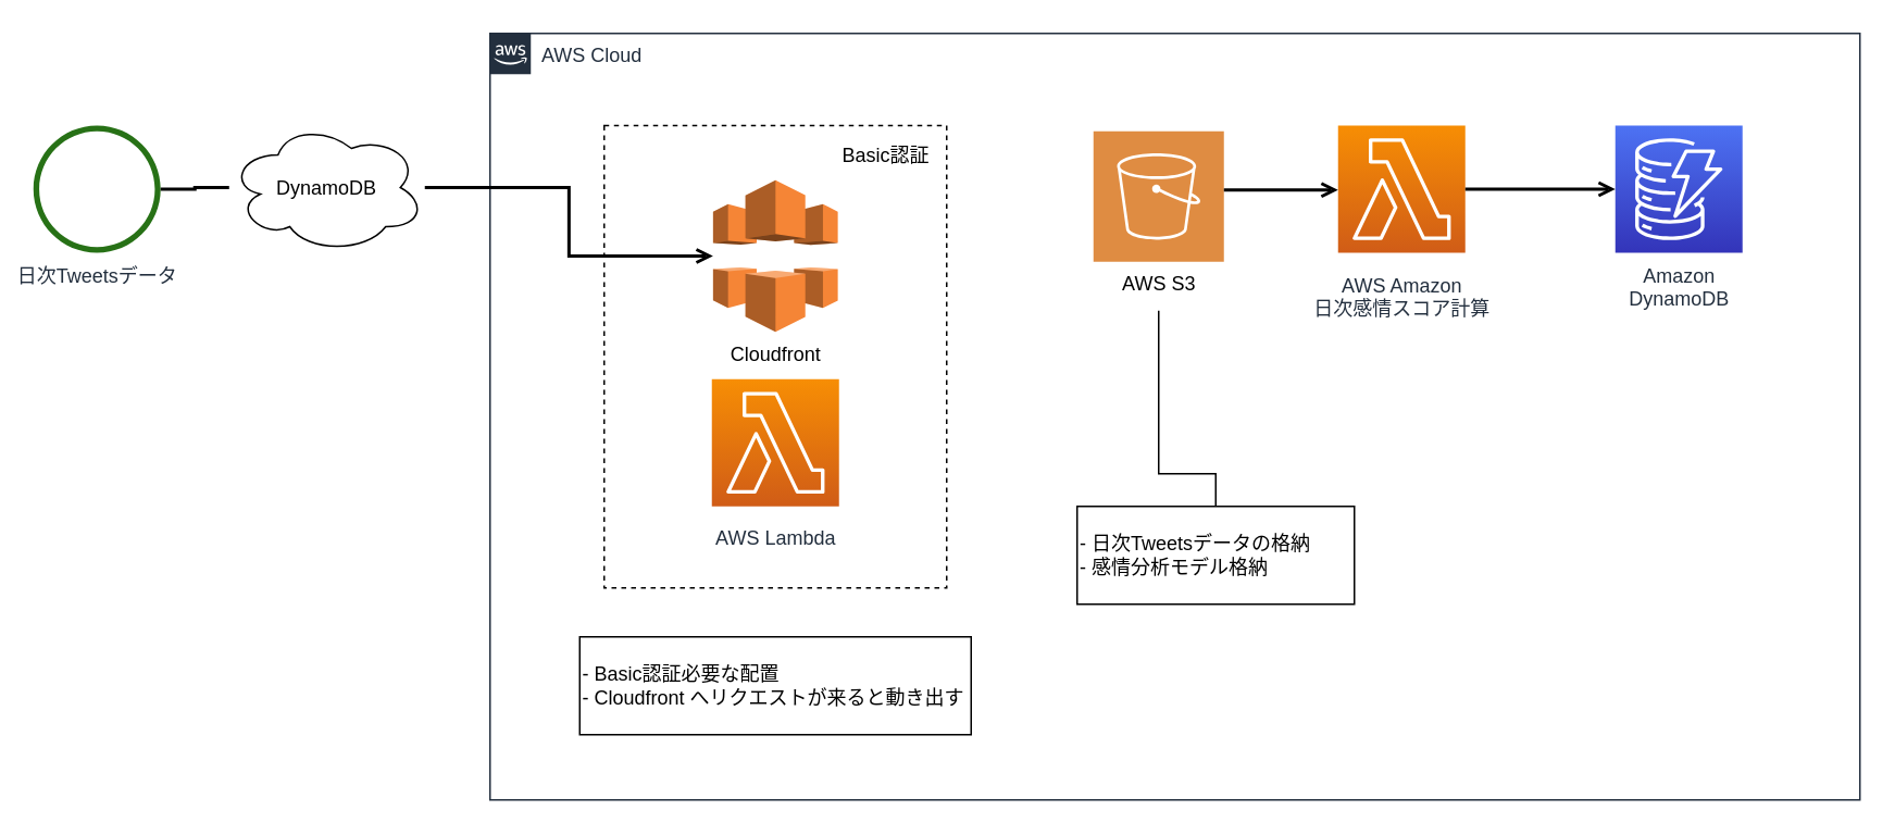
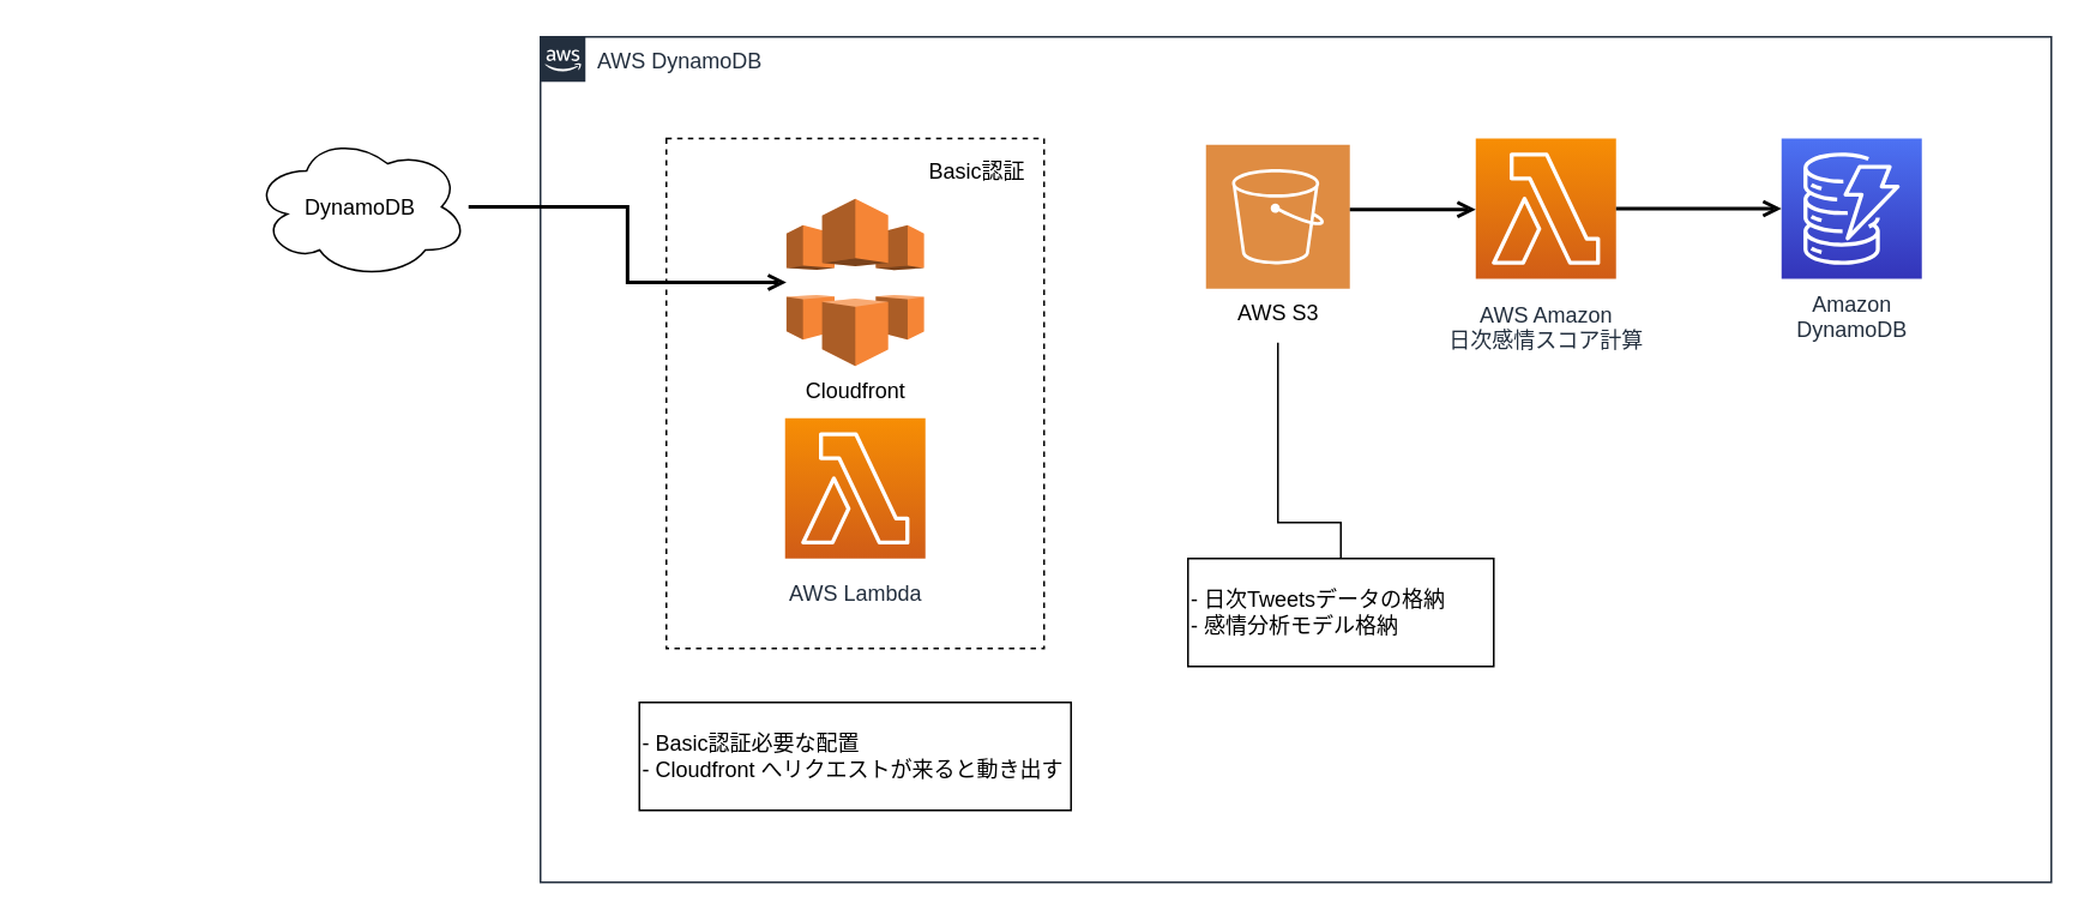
- <mxCell id="2" value="AWS Cloud" style="points=[[0,0],[0.25,0],[0.5,0],[0.75,0],[1,0],[1,0.25],[1,0.5],[1,0.75],[1,1],[0.75,1],[0.5,1],[0.25,1],[0,1],[0,0.75],[0,0.5],[0,0.25]];outlineConnect=0;gradientColor=none;html=1;whiteSpace=wrap;fontSize=12;fontStyle=0;shape=mxgraph.aws4.group;grIcon=mxgraph.aws4.group_aws_cloud_alt;strokeColor=#232F3E;fillColor=none;verticalAlign=top;align=left;spacingLeft=30;fontColor=#232F3E;dashed=0;labelBackgroundColor=#ffffff;container=1;pointerEvents=0;collapsible=0;recursiveResize=0;" parent="1" vertex="1"><mxGeometry x="300" y="20" width="840" height="470" as="geometry" /></mxCell>
+ <mxCell id="2" value="AWS DynamoDB" style="points=[[0,0],[0.25,0],[0.5,0],[0.75,0],[1,0],[1,0.25],[1,0.5],[1,0.75],[1,1],[0.75,1],[0.5,1],[0.25,1],[0,1],[0,0.75],[0,0.5],[0,0.25]];outlineConnect=0;gradientColor=none;html=1;whiteSpace=wrap;fontSize=12;fontStyle=0;shape=mxgraph.aws4.group;grIcon=mxgraph.aws4.group_aws_cloud_alt;strokeColor=#232F3E;fillColor=none;verticalAlign=top;align=left;spacingLeft=30;fontColor=#232F3E;dashed=0;labelBackgroundColor=#ffffff;container=1;pointerEvents=0;collapsible=0;recursiveResize=0;" parent="1" vertex="1"><mxGeometry x="300" y="20" width="840" height="470" as="geometry" /></mxCell>
- <mxCell id="16" value="日次Tweetsデータ" style="outlineConnect=0;fontColor=#232F3E;gradientColor=none;fillColor=#277116;strokeColor=none;dashed=0;verticalLabelPosition=bottom;verticalAlign=top;align=center;html=1;fontSize=12;fontStyle=0;aspect=fixed;pointerEvents=1;shape=mxgraph.aws4.object;labelBackgroundColor=#ffffff;" parent="1" vertex="1"><mxGeometry x="20" y="76.5" width="78" height="78" as="geometry" /></mxCell>
- <mxCell id="18" value="" style="edgeStyle=orthogonalEdgeStyle;rounded=0;orthogonalLoop=1;jettySize=auto;html=1;endArrow=none;endFill=0;strokeWidth=2;" edge="1" parent="1" source="16" target="17"><mxGeometry relative="1" as="geometry"><mxPoint x="620" y="115.5" as="targetPoint" /><mxPoint x="98" y="115.5" as="sourcePoint" /></mxGeometry></mxCell>
